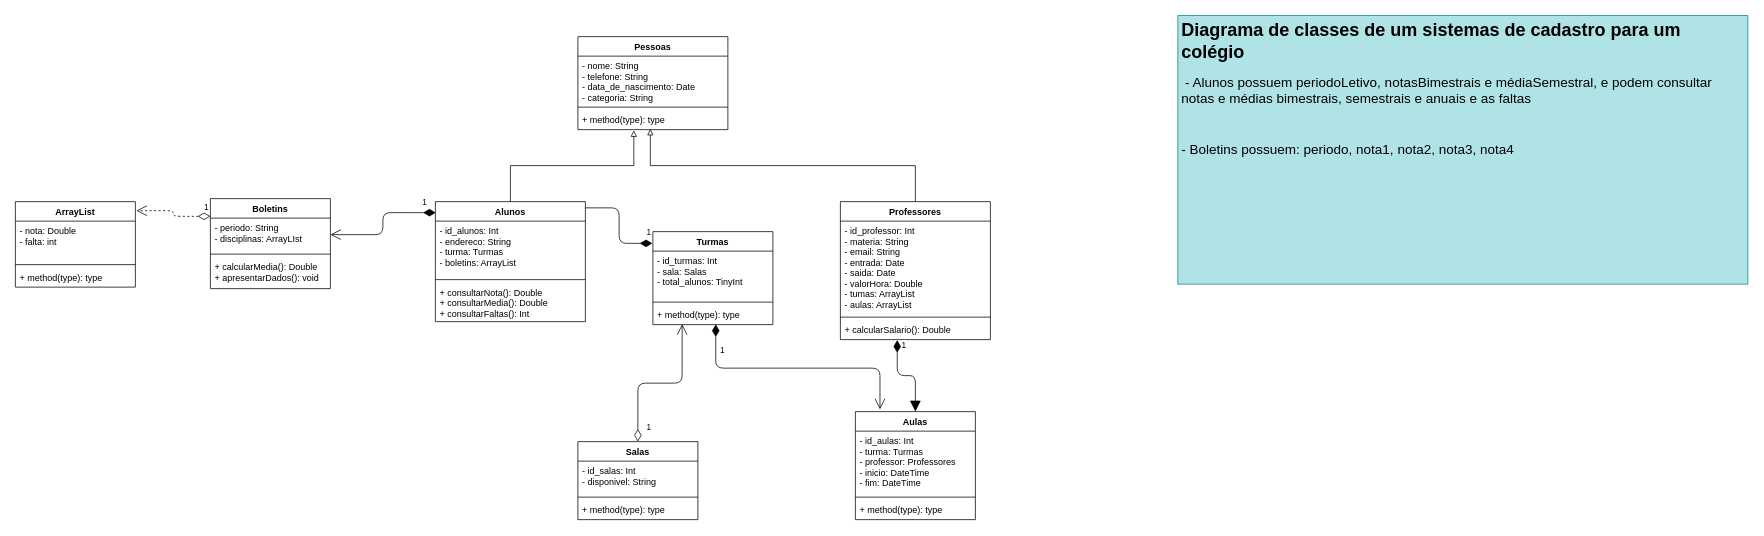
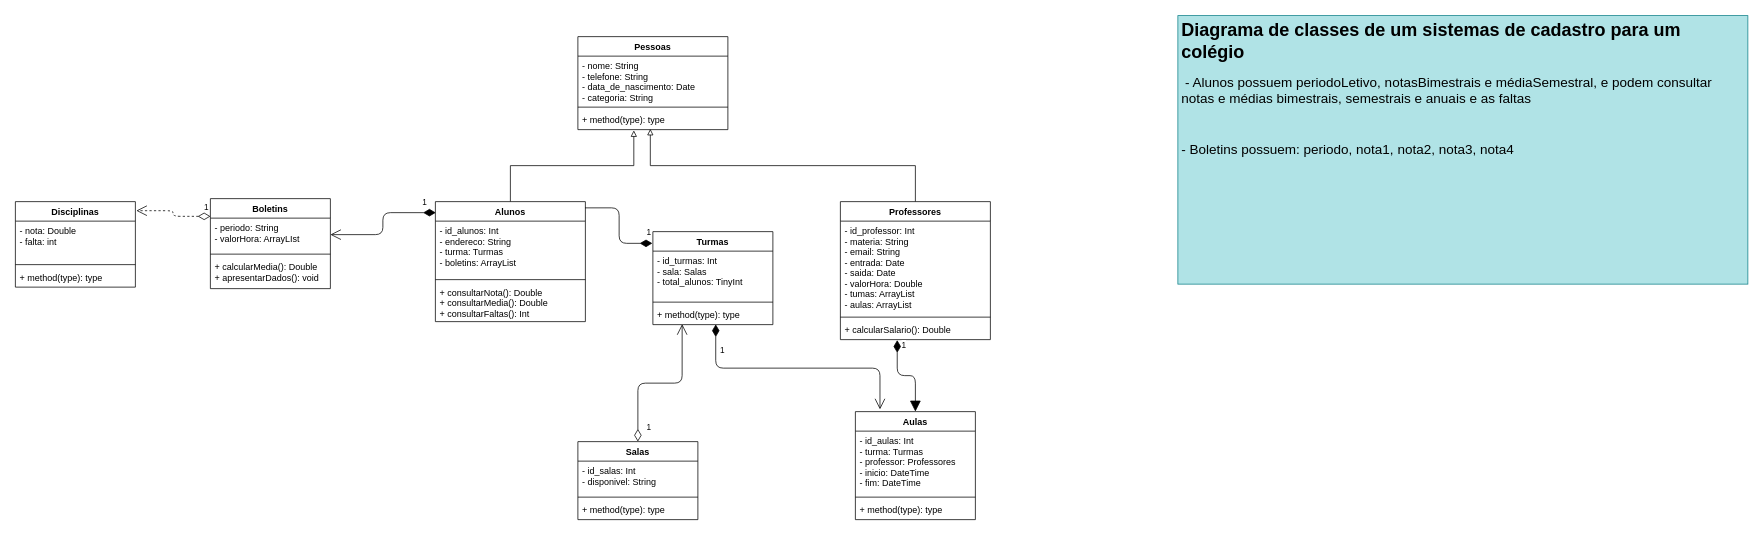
- <mxCell id="38" value="ArrayList" style="swimlane;fontStyle=1;align=center;verticalAlign=top;childLayout=stackLayout;horizontal=1;startSize=26;horizontalStack=0;resizeParent=1;resizeParentMax=0;resizeLast=0;collapsible=1;marginBottom=0;" vertex="1" parent="1"><mxGeometry x="20" y="268" width="160" height="114" as="geometry" /></mxCell>
+ <mxCell id="38" value="Disciplinas" style="swimlane;fontStyle=1;align=center;verticalAlign=top;childLayout=stackLayout;horizontal=1;startSize=26;horizontalStack=0;resizeParent=1;resizeParentMax=0;resizeLast=0;collapsible=1;marginBottom=0;" vertex="1" parent="1"><mxGeometry x="20" y="268" width="160" height="114" as="geometry" /></mxCell>
- <mxCell id="30" value="- periodo: String&#10;- disciplinas: ArrayLIst" style="text;strokeColor=none;fillColor=none;align=left;verticalAlign=top;spacingLeft=4;spacingRight=4;overflow=hidden;rotatable=0;points=[[0,0.5],[1,0.5]];portConstraint=eastwest;" vertex="1" parent="29"><mxGeometry y="26" width="160" height="44" as="geometry" /></mxCell>
+ <mxCell id="30" value="- periodo: String&#10;- valorHora: ArrayLIst" style="text;strokeColor=none;fillColor=none;align=left;verticalAlign=top;spacingLeft=4;spacingRight=4;overflow=hidden;rotatable=0;points=[[0,0.5],[1,0.5]];portConstraint=eastwest;" vertex="1" parent="29"><mxGeometry y="26" width="160" height="44" as="geometry" /></mxCell>
